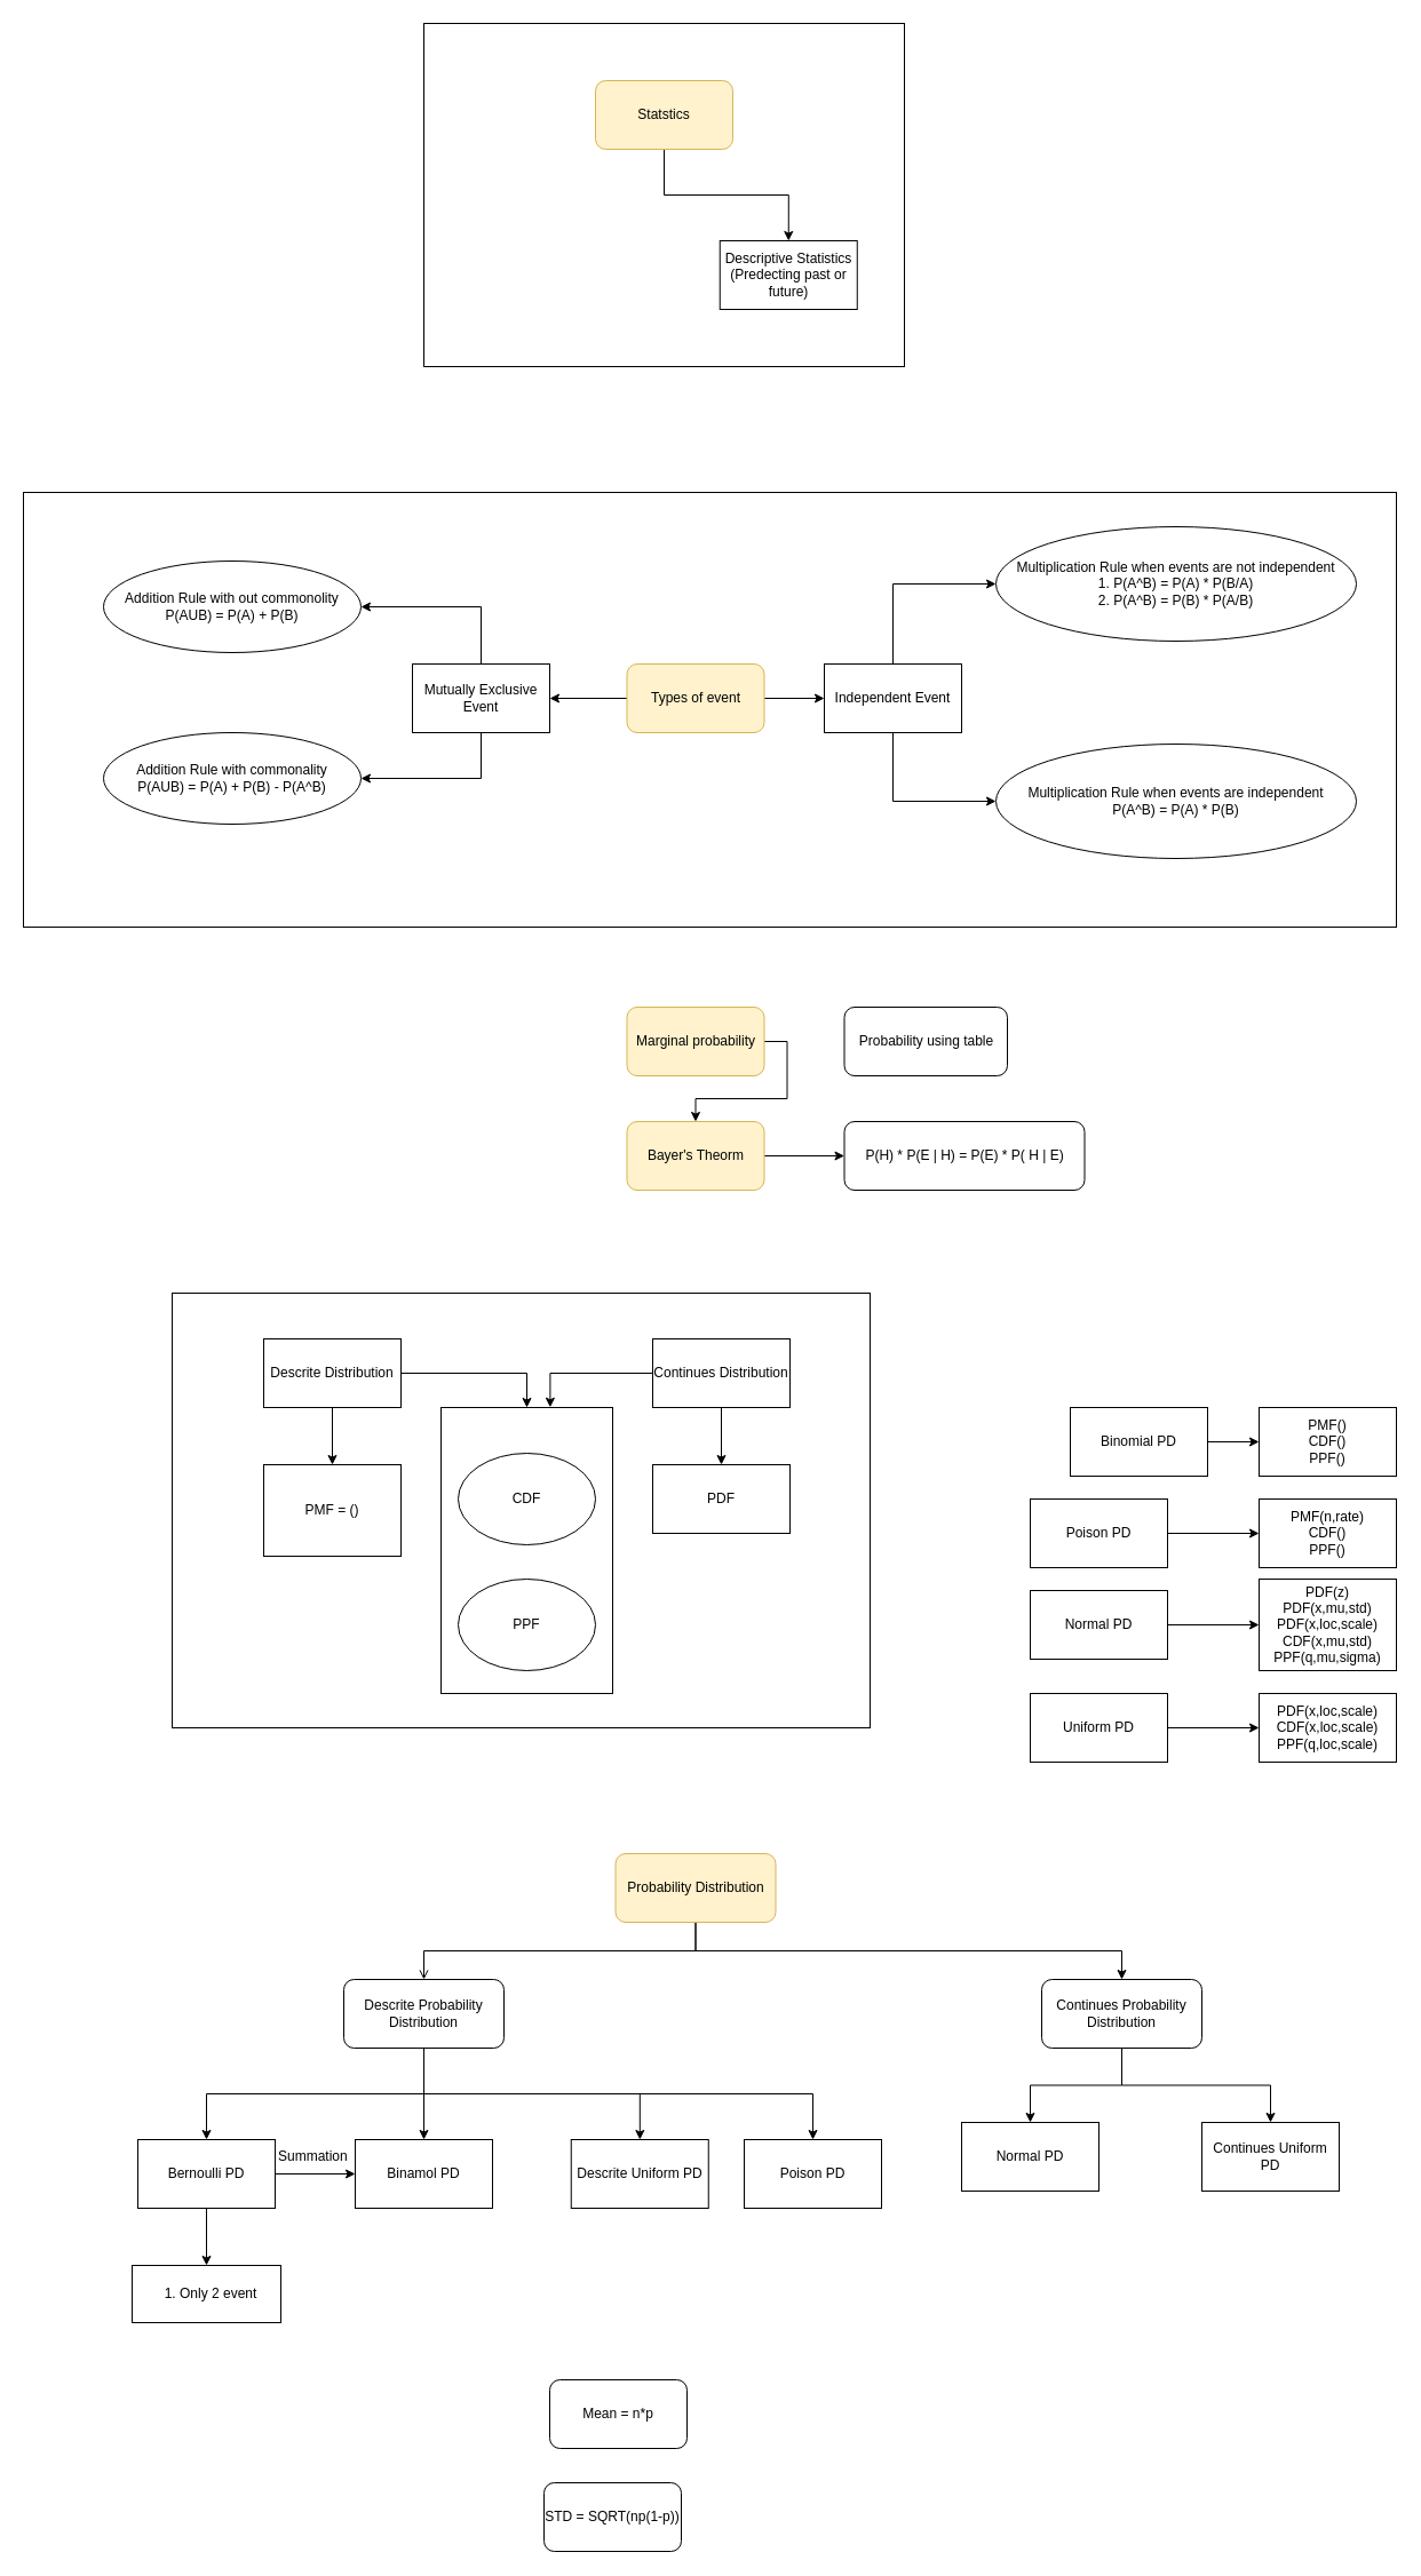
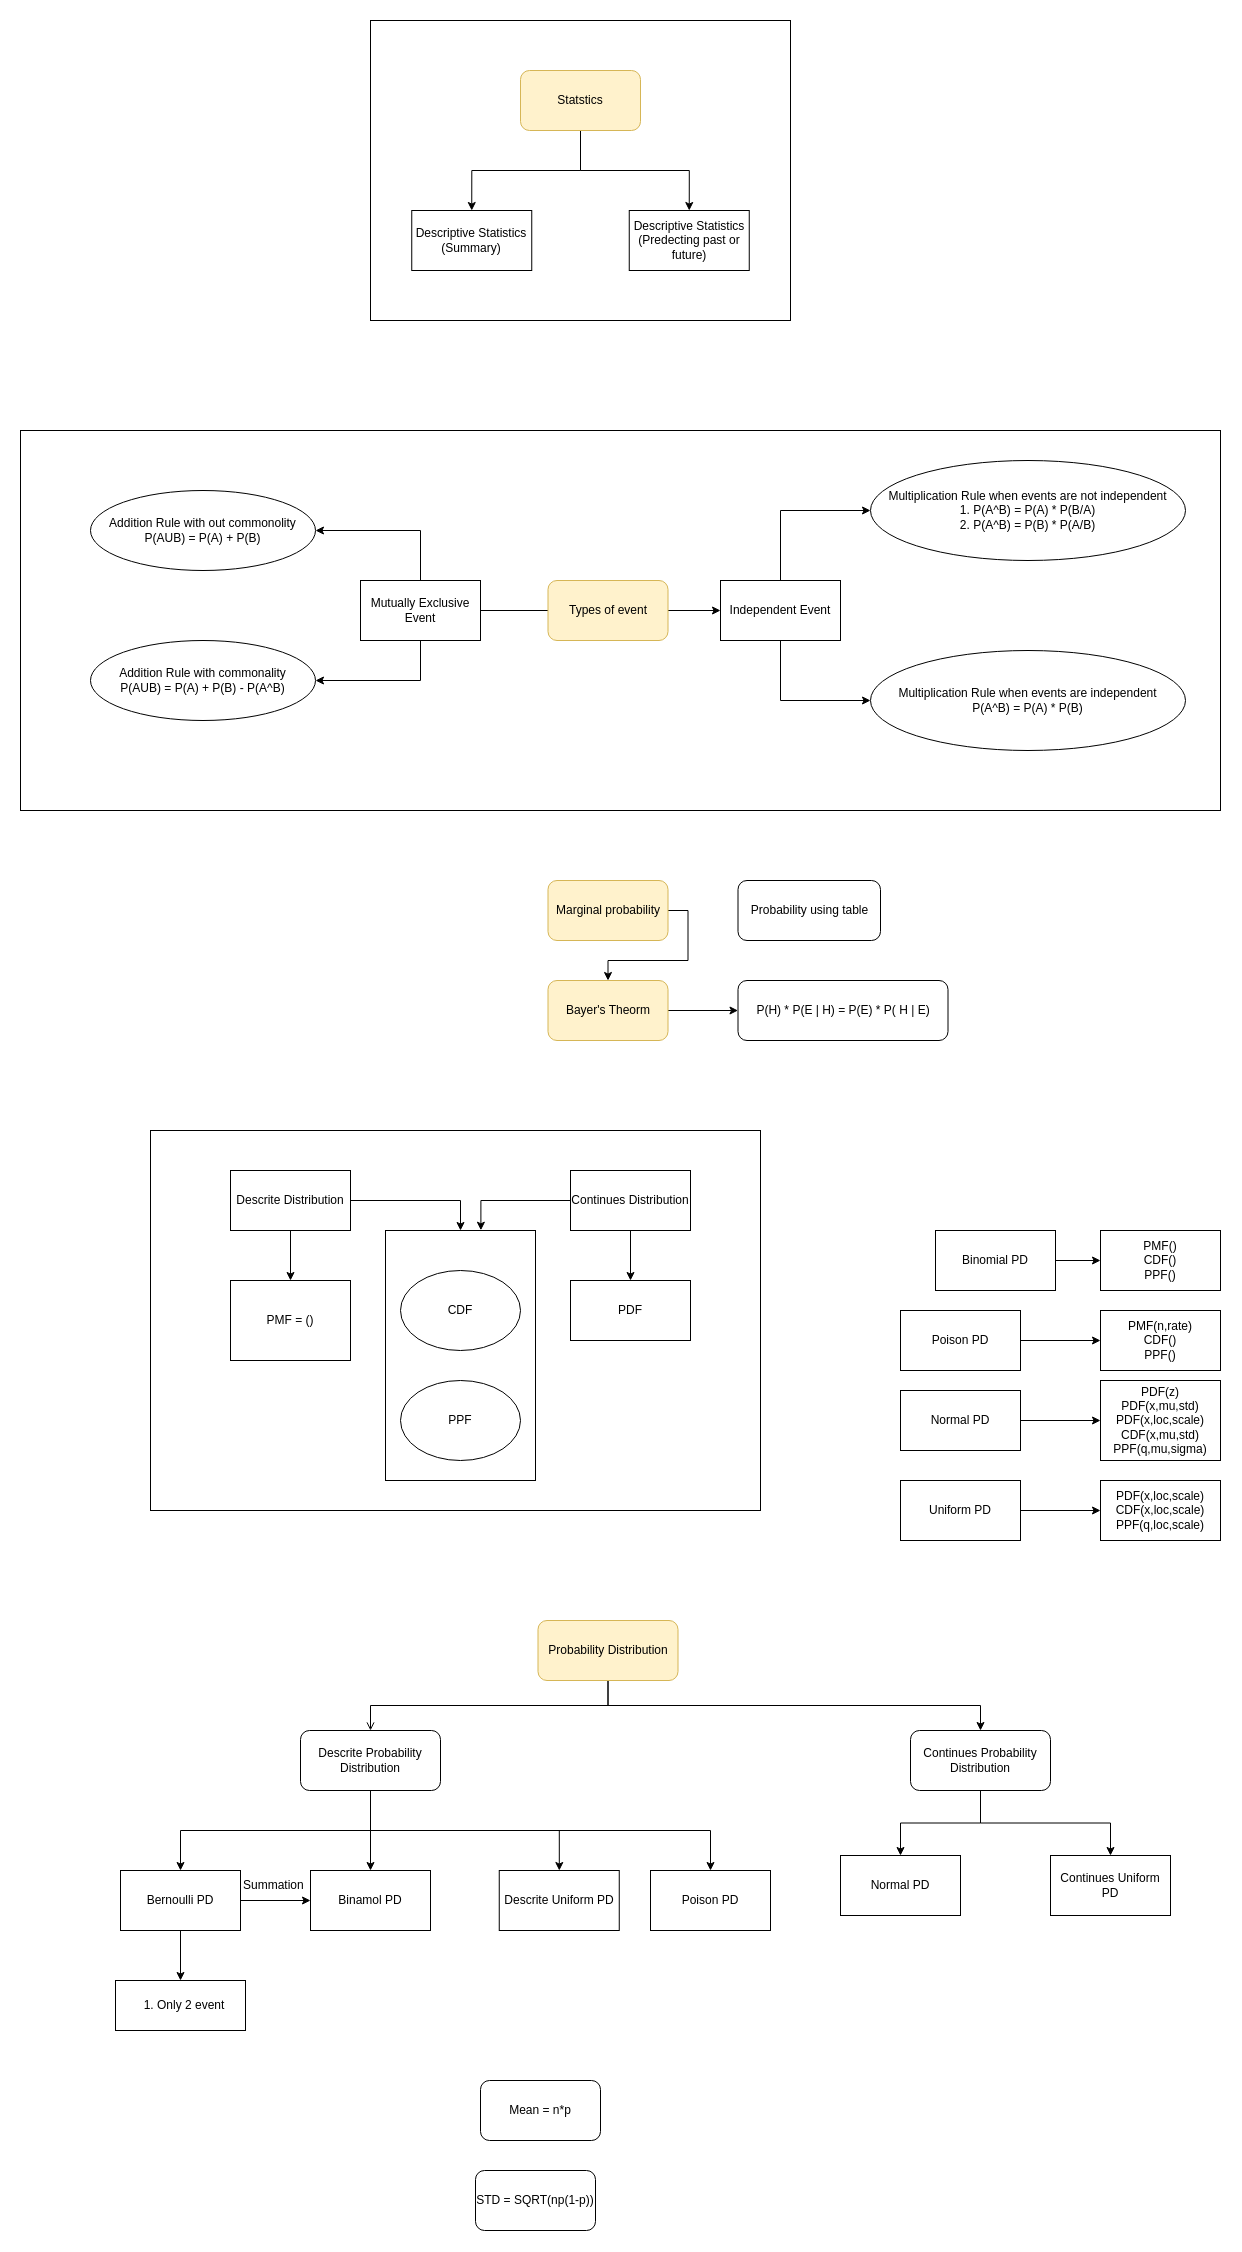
+ <mxCell id="35" style="edgeStyle=orthogonalEdgeStyle;rounded=0;orthogonalLoop=1;jettySize=auto;html=1;exitX=0.5;exitY=1;exitDx=0;exitDy=0;entryX=0.5;entryY=0;entryDx=0;entryDy=0;" edge="1" parent="1" source="37" target="38"><mxGeometry relative="1" as="geometry" /></mxCell>
+ <mxCell id="38" value="Descriptive Statistics&lt;br&gt;(Summary)" style="rounded=0;whiteSpace=wrap;html=1;" vertex="1" parent="1"><mxGeometry x="411.25" y="210" width="120" height="60" as="geometry" /></mxCell>
- <mxCell id="17" style="edgeStyle=orthogonalEdgeStyle;rounded=0;orthogonalLoop=1;jettySize=auto;html=1;exitX=0;exitY=0.5;exitDx=0;exitDy=0;entryX=1;entryY=0.5;entryDx=0;entryDy=0;" edge="1" parent="1" source="18" target="8"><mxGeometry relative="1" as="geometry" /></mxCell>
+ <mxCell id="17" style="edgeStyle=orthogonalEdgeStyle;rounded=0;orthogonalLoop=1;jettySize=auto;html=1;exitX=0;exitY=0.5;exitDx=0;exitDy=0;entryX=1;entryY=0.5;entryDx=0;entryDy=0;endArrow=none;" edge="1" parent="1" source="18" target="8"><mxGeometry relative="1" as="geometry" /></mxCell>
